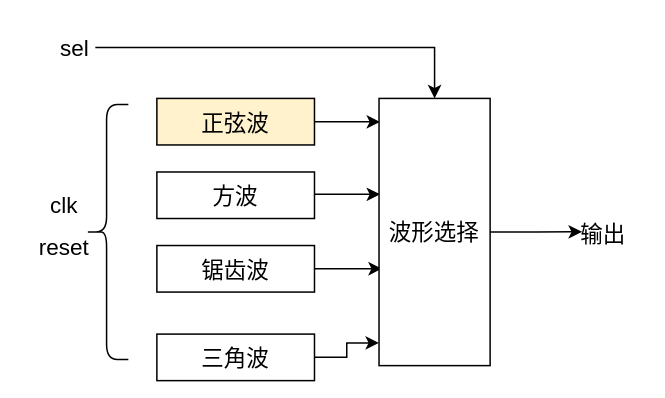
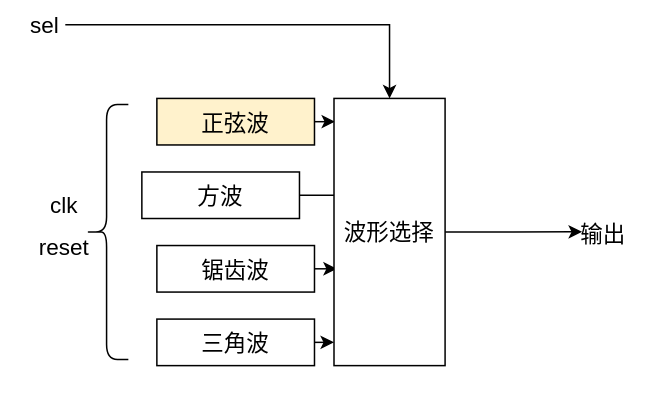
- <mxCell id="13" value="sel" style="text;html=1;align=center;verticalAlign=middle;resizable=0;points=[];autosize=1;strokeColor=none;fontSize=15;" vertex="1" parent="1"><mxGeometry x="34" y="20" width="29" height="22" as="geometry" /></mxCell>
+ <mxCell id="13" value="sel" style="text;html=1;align=center;verticalAlign=middle;resizable=0;points=[];autosize=1;strokeColor=none;fontSize=15;" vertex="1" parent="1"><mxGeometry x="14" y="5" width="29" height="22" as="geometry" /></mxCell>
- <mxCell id="5" value="方波" style="rounded=0;whiteSpace=wrap;html=1;fontSize=15;" vertex="1" parent="1"><mxGeometry x="104" y="114" width="105" height="31" as="geometry" /></mxCell>
+ <mxCell id="5" value="方波" style="rounded=0;whiteSpace=wrap;html=1;fontSize=15;" vertex="1" parent="1"><mxGeometry x="94" y="114" width="105" height="31" as="geometry" /></mxCell>
- <mxCell id="11" value="波形选择" style="rounded=0;whiteSpace=wrap;html=1;fontSize=15;" vertex="1" parent="1"><mxGeometry x="252" y="65" width="74" height="178" as="geometry" /></mxCell>
+ <mxCell id="11" value="波形选择" style="rounded=0;whiteSpace=wrap;html=1;fontSize=15;" vertex="1" parent="1"><mxGeometry x="222" y="65" width="74" height="178" as="geometry" /></mxCell>
- <mxCell id="9" value="三角波" style="rounded=0;whiteSpace=wrap;html=1;fontSize=15;" vertex="1" parent="1"><mxGeometry x="104" y="222" width="105" height="31" as="geometry" /></mxCell>
+ <mxCell id="9" value="三角波" style="rounded=0;whiteSpace=wrap;html=1;fontSize=15;" vertex="1" parent="1"><mxGeometry x="104" y="212" width="105" height="31" as="geometry" /></mxCell>
